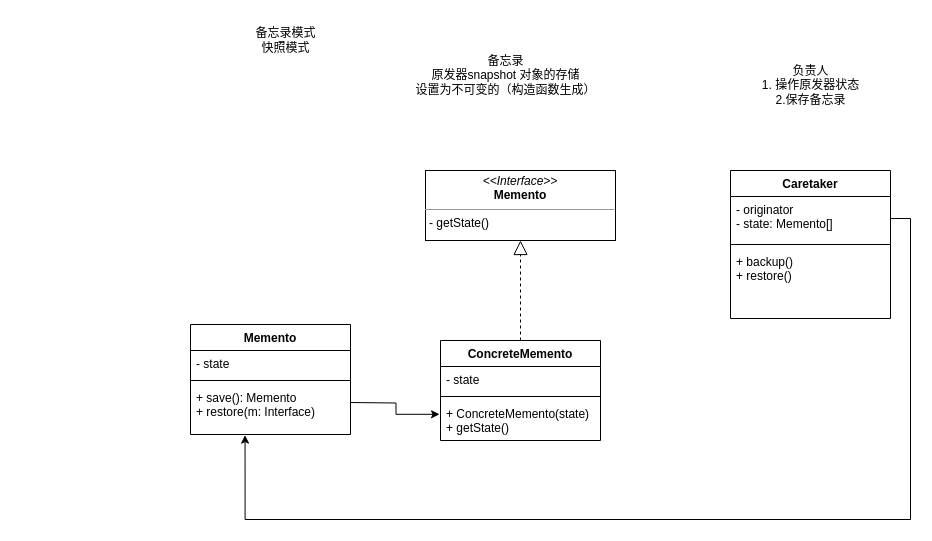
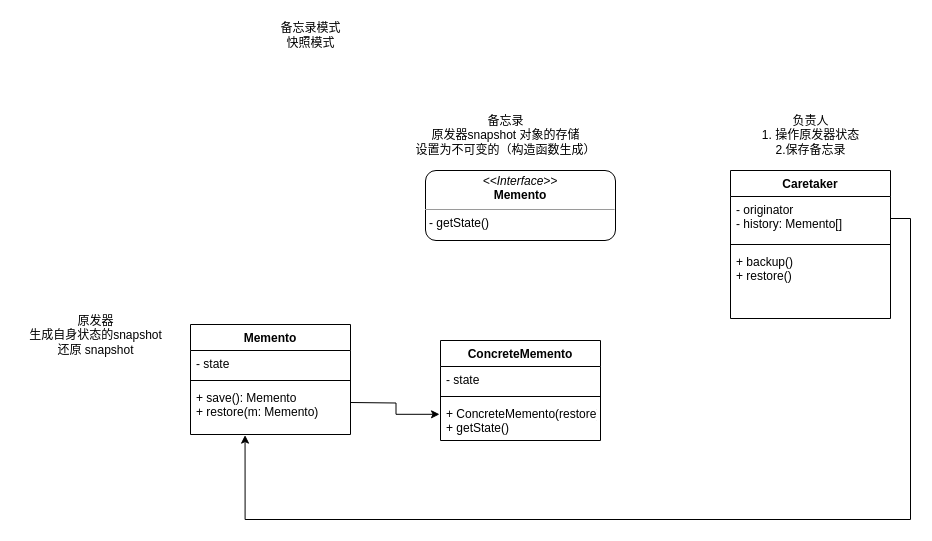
- <mxCell id="18" value="备忘录模式&lt;br&gt;快照模式" style="text;html=1;align=center;verticalAlign=middle;resizable=0;points=[];autosize=1;strokeColor=none;fillColor=none;" vertex="1" parent="1"><mxGeometry x="245" y="25" width="80" height="30" as="geometry" /></mxCell>
+ <mxCell id="18" value="备忘录模式&lt;br&gt;快照模式" style="text;html=1;align=center;verticalAlign=middle;resizable=0;points=[];autosize=1;strokeColor=none;fillColor=none;" vertex="1" parent="1"><mxGeometry x="270" y="20" width="80" height="30" as="geometry" /></mxCell>
- <mxCell id="16" value="备忘录&lt;br&gt;原发器snapshot 对象的存储&lt;br&gt;设置为不可变的（构造函数生成）" style="text;html=1;align=center;verticalAlign=middle;resizable=0;points=[];autosize=1;strokeColor=none;fillColor=none;" vertex="1" parent="1"><mxGeometry x="405" y="50" width="200" height="50" as="geometry" /></mxCell>
+ <mxCell id="16" value="备忘录&lt;br&gt;原发器snapshot 对象的存储&lt;br&gt;设置为不可变的（构造函数生成）" style="text;html=1;align=center;verticalAlign=middle;resizable=0;points=[];autosize=1;strokeColor=none;fillColor=none;" vertex="1" parent="1"><mxGeometry x="405" y="110" width="200" height="50" as="geometry" /></mxCell>
- <mxCell id="17" value="负责人&lt;br&gt;1. 操作原发器状态&lt;br&gt;2.保存备忘录" style="text;html=1;align=center;verticalAlign=middle;resizable=0;points=[];autosize=1;strokeColor=none;fillColor=none;" vertex="1" parent="1"><mxGeometry x="755" y="60" width="110" height="50" as="geometry" /></mxCell>
+ <mxCell id="17" value="负责人&lt;br&gt;1. 操作原发器状态&lt;br&gt;2.保存备忘录" style="text;html=1;align=center;verticalAlign=middle;resizable=0;points=[];autosize=1;strokeColor=none;fillColor=none;" vertex="1" parent="1"><mxGeometry x="755" y="110" width="110" height="50" as="geometry" /></mxCell>
- <mxCell id="2" value="&lt;p style=&quot;margin: 0px ; margin-top: 4px ; text-align: center&quot;&gt;&lt;i&gt;&amp;lt;&amp;lt;Interface&amp;gt;&amp;gt;&lt;/i&gt;&lt;br&gt;&lt;b&gt;Memento&lt;/b&gt;&lt;/p&gt;&lt;hr size=&quot;1&quot;&gt;&lt;p style=&quot;margin: 0px ; margin-left: 4px&quot;&gt;&lt;/p&gt;&lt;p style=&quot;margin: 0px ; margin-left: 4px&quot;&gt;- getState()&lt;/p&gt;" style="verticalAlign=top;align=left;overflow=fill;fontSize=12;fontFamily=Helvetica;html=1;" vertex="1" parent="1"><mxGeometry x="425" y="170" width="190" height="70" as="geometry" /></mxCell>
+ <mxCell id="2" value="&lt;p style=&quot;margin: 0px ; margin-top: 4px ; text-align: center&quot;&gt;&lt;i&gt;&amp;lt;&amp;lt;Interface&amp;gt;&amp;gt;&lt;/i&gt;&lt;br&gt;&lt;b&gt;Memento&lt;/b&gt;&lt;/p&gt;&lt;hr size=&quot;1&quot;&gt;&lt;p style=&quot;margin: 0px ; margin-left: 4px&quot;&gt;&lt;/p&gt;&lt;p style=&quot;margin: 0px ; margin-left: 4px&quot;&gt;- getState()&lt;/p&gt;" style="verticalAlign=top;align=left;overflow=fill;fontSize=12;fontFamily=Helvetica;html=1;rounded=1;" vertex="1" parent="1"><mxGeometry x="425" y="170" width="190" height="70" as="geometry" /></mxCell>
- <mxCell id="8" value="- originator&#10;- state: Memento[]" style="text;strokeColor=none;fillColor=none;align=left;verticalAlign=top;spacingLeft=4;spacingRight=4;overflow=hidden;rotatable=0;points=[[0,0.5],[1,0.5]];portConstraint=eastwest;" vertex="1" parent="7"><mxGeometry y="26" width="160" height="44" as="geometry" /></mxCell>
+ <mxCell id="8" value="- originator&#10;- history: Memento[]" style="text;strokeColor=none;fillColor=none;align=left;verticalAlign=top;spacingLeft=4;spacingRight=4;overflow=hidden;rotatable=0;points=[[0,0.5],[1,0.5]];portConstraint=eastwest;" vertex="1" parent="7"><mxGeometry y="26" width="160" height="44" as="geometry" /></mxCell>
- <mxCell id="20" value="" style="endArrow=block;dashed=1;endFill=0;endSize=12;html=1;rounded=0;exitX=0.5;exitY=0;exitDx=0;exitDy=0;entryX=0.5;entryY=1;entryDx=0;entryDy=0;" edge="1" parent="1" source="3" target="2"><mxGeometry width="160" relative="1" as="geometry"><mxPoint x="540" y="210" as="sourcePoint" /><mxPoint x="700" y="210" as="targetPoint" /></mxGeometry></mxCell>
+ <mxCell id="15" value="原发器&lt;br&gt;生成自身状态的snapshot&lt;br&gt;还原 snapshot" style="text;html=1;align=center;verticalAlign=middle;resizable=0;points=[];autosize=1;strokeColor=none;fillColor=none;" vertex="1" parent="1"><mxGeometry x="20" y="310" width="150" height="50" as="geometry" /></mxCell>
- <mxCell id="14" value="+ save(): Memento&#10;+ restore(m: Interface)" style="text;strokeColor=none;fillColor=none;align=left;verticalAlign=top;spacingLeft=4;spacingRight=4;overflow=hidden;rotatable=0;points=[[0,0.5],[1,0.5]];portConstraint=eastwest;" vertex="1" parent="11"><mxGeometry y="60" width="160" height="50" as="geometry" /></mxCell>
+ <mxCell id="14" value="+ save(): Memento&#10;+ restore(m: Memento)" style="text;strokeColor=none;fillColor=none;align=left;verticalAlign=top;spacingLeft=4;spacingRight=4;overflow=hidden;rotatable=0;points=[[0,0.5],[1,0.5]];portConstraint=eastwest;" vertex="1" parent="11"><mxGeometry y="60" width="160" height="50" as="geometry" /></mxCell>
- <mxCell id="6" value="+ ConcreteMemento(state)&#10;+ getState()" style="text;strokeColor=none;fillColor=none;align=left;verticalAlign=top;spacingLeft=4;spacingRight=4;overflow=hidden;rotatable=0;points=[[0,0.5],[1,0.5]];portConstraint=eastwest;" vertex="1" parent="3"><mxGeometry y="60" width="160" height="40" as="geometry" /></mxCell>
+ <mxCell id="6" value="+ ConcreteMemento(restore)&#10;+ getState()" style="text;strokeColor=none;fillColor=none;align=left;verticalAlign=top;spacingLeft=4;spacingRight=4;overflow=hidden;rotatable=0;points=[[0,0.5],[1,0.5]];portConstraint=eastwest;" vertex="1" parent="3"><mxGeometry y="60" width="160" height="40" as="geometry" /></mxCell>
